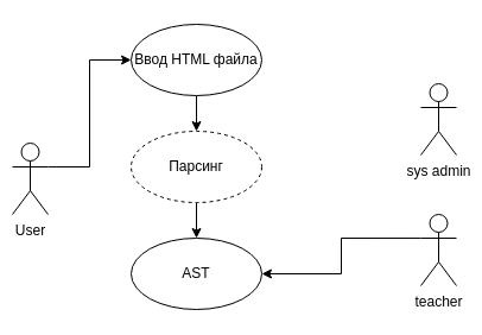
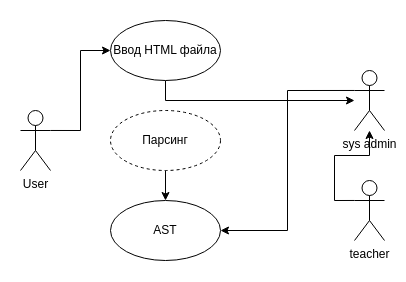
- <mxCell id="4" style="edgeStyle=orthogonalEdgeStyle;rounded=0;orthogonalLoop=1;jettySize=auto;html=1;exitX=0.5;exitY=1;exitDx=0;exitDy=0;entryX=0.5;entryY=0;entryDx=0;entryDy=0;" edge="1" parent="1" source="5" target="7"><mxGeometry relative="1" as="geometry" /></mxCell>
+ <mxCell id="4" style="edgeStyle=orthogonalEdgeStyle;rounded=0;orthogonalLoop=1;jettySize=auto;html=1;exitX=0.5;exitY=1;exitDx=0;exitDy=0;" edge="1" parent="1" source="5" target="10"><mxGeometry relative="1" as="geometry" /></mxCell>
+ <mxCell id="9" style="edgeStyle=orthogonalEdgeStyle;rounded=0;orthogonalLoop=1;jettySize=auto;html=1;exitX=0;exitY=0.333;exitDx=0;exitDy=0;exitPerimeter=0;entryX=1;entryY=0.5;entryDx=0;entryDy=0;" edge="1" parent="1" source="10" target="8"><mxGeometry relative="1" as="geometry" /></mxCell>
- <mxCell id="3" value="User" style="shape=umlActor;verticalLabelPosition=bottom;labelBackgroundColor=#ffffff;verticalAlign=top;html=1;outlineConnect=0;" vertex="1" parent="1"><mxGeometry x="10" y="120" width="30" height="60" as="geometry" /></mxCell>
+ <mxCell id="3" value="User" style="shape=umlActor;verticalLabelPosition=bottom;labelBackgroundColor=#ffffff;verticalAlign=top;html=1;outlineConnect=0;" vertex="1" parent="1"><mxGeometry x="20" y="110" width="30" height="60" as="geometry" /></mxCell>
- <mxCell id="11" style="edgeStyle=orthogonalEdgeStyle;rounded=0;orthogonalLoop=1;jettySize=auto;html=1;exitX=0;exitY=0.333;exitDx=0;exitDy=0;exitPerimeter=0;entryX=1;entryY=0.5;entryDx=0;entryDy=0;" edge="1" parent="1" source="12" target="8"><mxGeometry relative="1" as="geometry" /></mxCell>
+ <mxCell id="11" style="edgeStyle=orthogonalEdgeStyle;rounded=0;orthogonalLoop=1;jettySize=auto;html=1;exitX=0;exitY=0.333;exitDx=0;exitDy=0;exitPerimeter=0;" edge="1" parent="1" source="12" target="10"><mxGeometry relative="1" as="geometry" /></mxCell>
